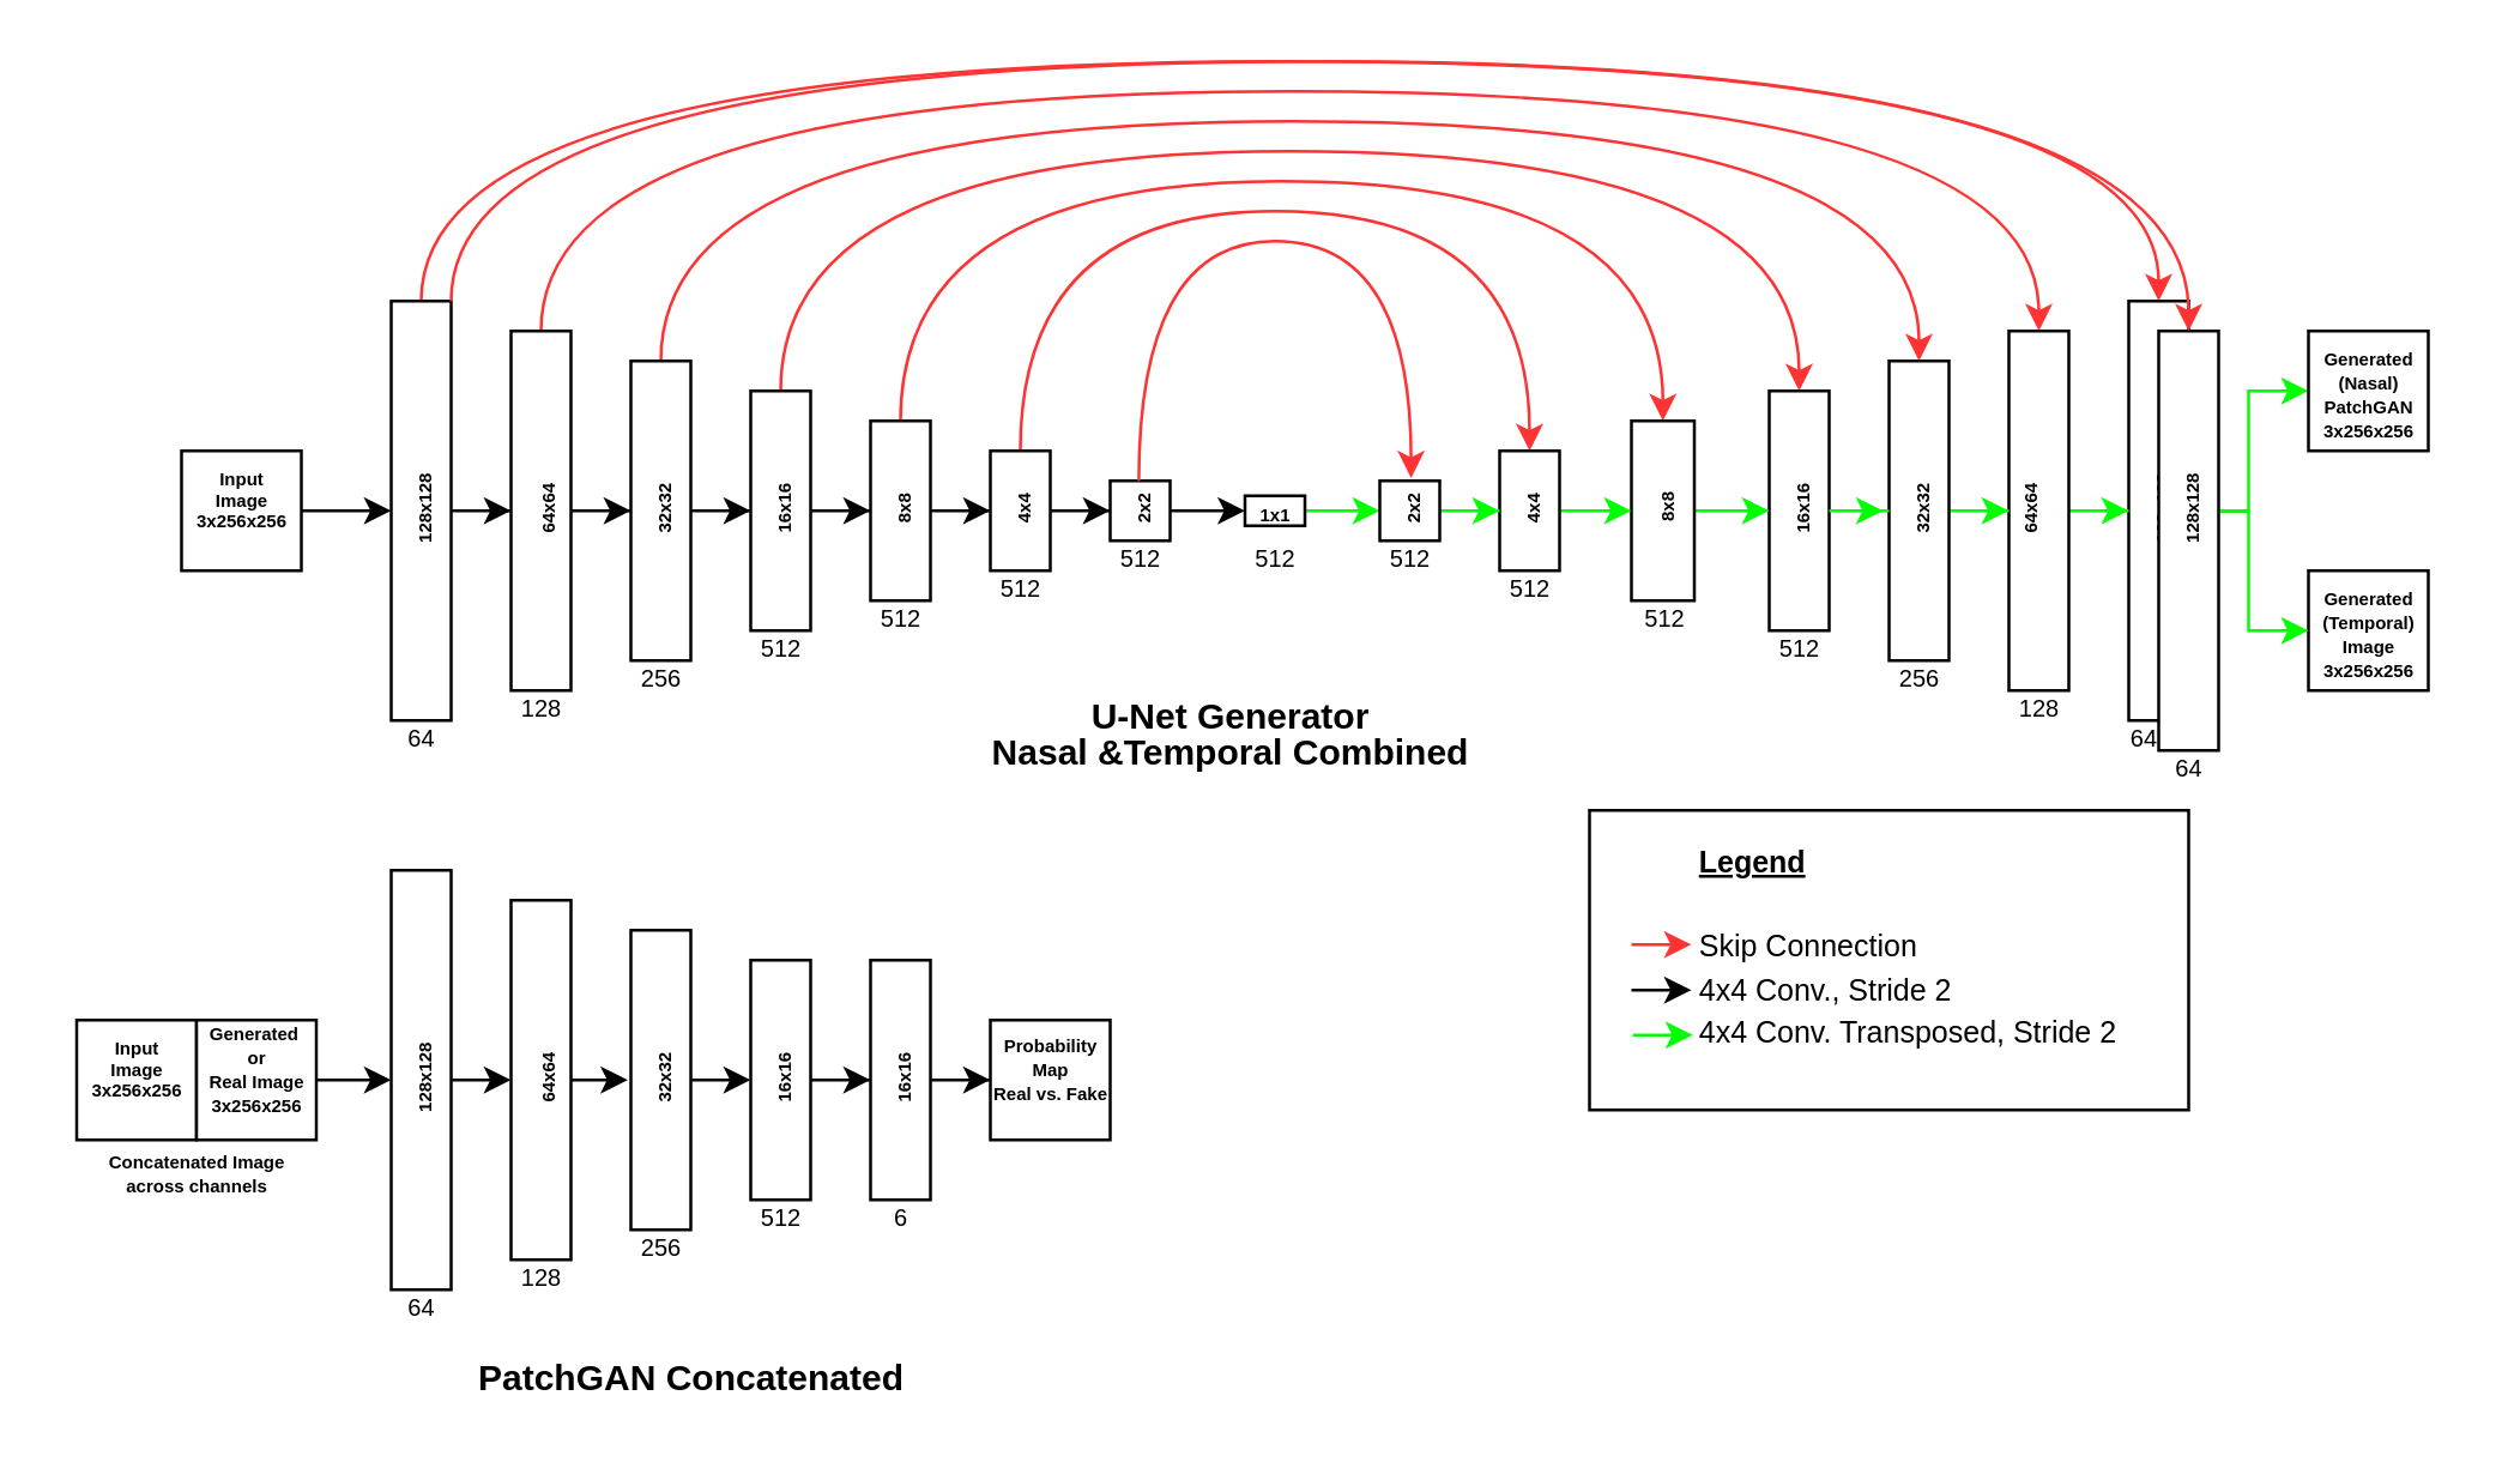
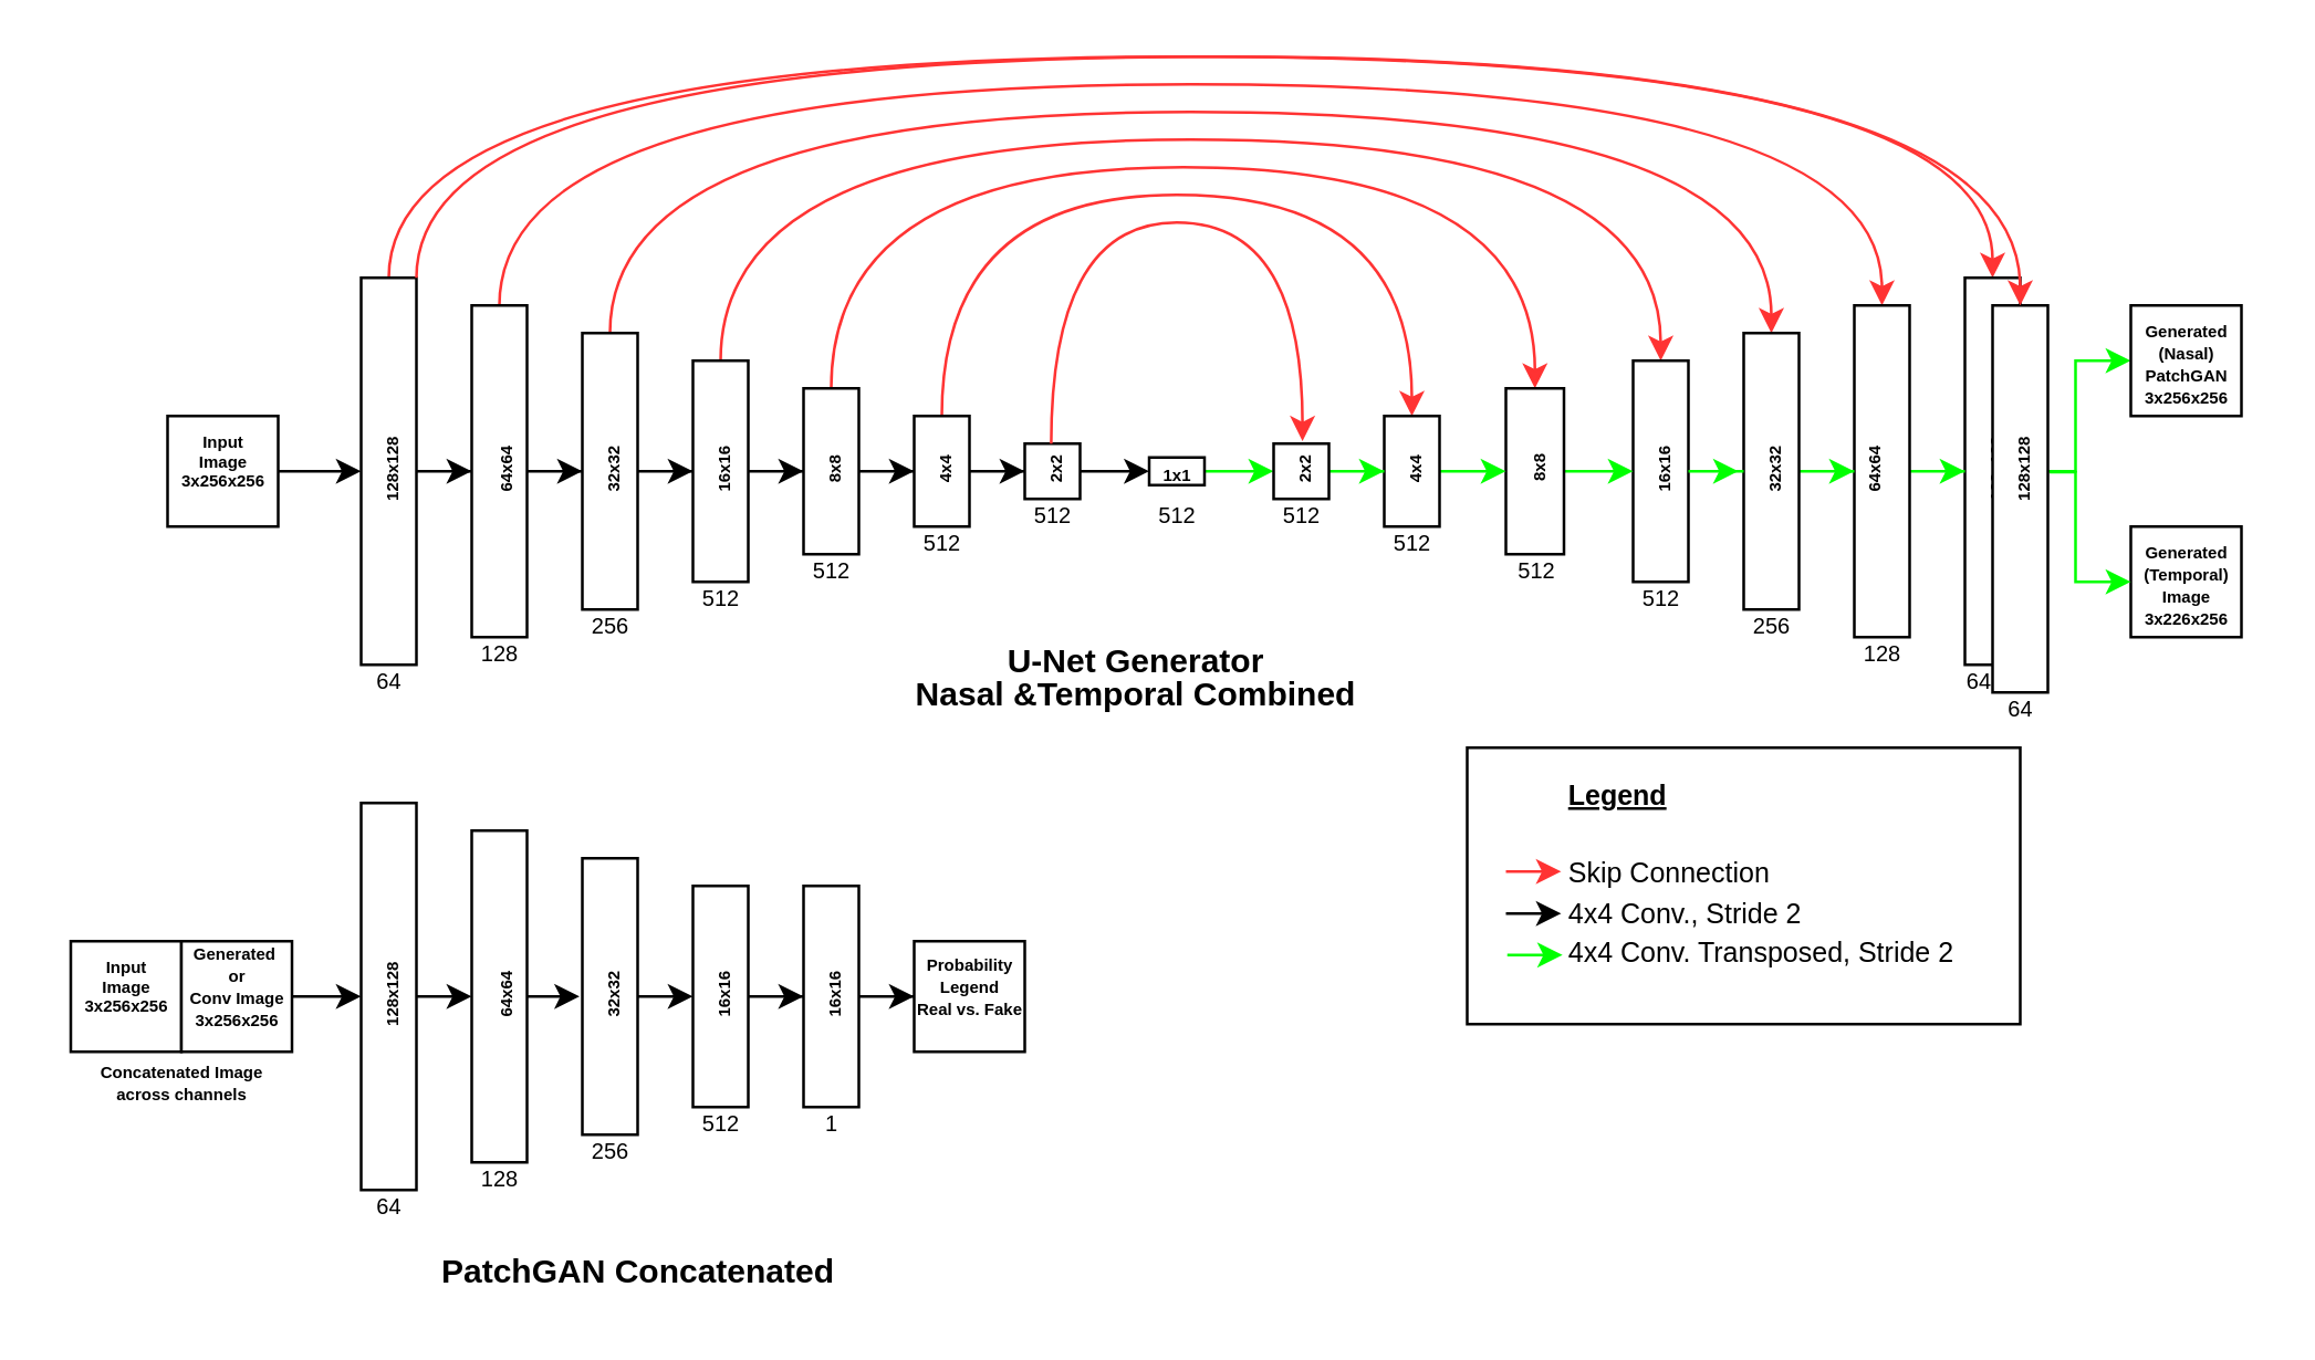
- <mxCell id="114" value="&lt;div style=&quot;line-height: 50%;&quot;&gt;&lt;span style=&quot;font-size: 6px;&quot;&gt;Generated&lt;br&gt;(Temporal)&lt;br&gt;Image&lt;br&gt;3x256x256&lt;/span&gt;&lt;/div&gt;" style="text;html=1;align=center;verticalAlign=middle;resizable=0;points=[];autosize=1;strokeColor=none;fillColor=none;fontStyle=1" vertex="1" parent="1"><mxGeometry x="765" y="185" width="50" height="50" as="geometry" /></mxCell>
+ <mxCell id="114" value="&lt;div style=&quot;line-height: 50%;&quot;&gt;&lt;span style=&quot;font-size: 6px;&quot;&gt;Generated&lt;br&gt;(Temporal)&lt;br&gt;Image&lt;br&gt;3x226x256&lt;/span&gt;&lt;/div&gt;" style="text;html=1;align=center;verticalAlign=middle;resizable=0;points=[];autosize=1;strokeColor=none;fillColor=none;fontStyle=1" vertex="1" parent="1"><mxGeometry x="765" y="185" width="50" height="50" as="geometry" /></mxCell>
- <mxCell id="77" value="&lt;div style=&quot;line-height: 50%;&quot;&gt;&lt;span style=&quot;font-size: 6px;&quot;&gt;Generated&amp;nbsp;&lt;br&gt;or&lt;br&gt;Real Image&lt;br&gt;3x256x256&lt;/span&gt;&lt;/div&gt;" style="text;html=1;align=center;verticalAlign=middle;resizable=0;points=[];autosize=1;strokeColor=none;fillColor=none;fontStyle=1" vertex="1" parent="1"><mxGeometry x="60" y="330" width="50" height="50" as="geometry" /></mxCell>
+ <mxCell id="77" value="&lt;div style=&quot;line-height: 50%;&quot;&gt;&lt;span style=&quot;font-size: 6px;&quot;&gt;Generated&amp;nbsp;&lt;br&gt;or&lt;br&gt;Conv Image&lt;br&gt;3x256x256&lt;/span&gt;&lt;/div&gt;" style="text;html=1;align=center;verticalAlign=middle;resizable=0;points=[];autosize=1;strokeColor=none;fillColor=none;fontStyle=1" vertex="1" parent="1"><mxGeometry x="60" y="330" width="50" height="50" as="geometry" /></mxCell>
- <mxCell id="95" value="&lt;div style=&quot;line-height: 50%;&quot;&gt;&lt;span style=&quot;font-size: 6px;&quot;&gt;Probability&lt;br&gt;Map&lt;br&gt;Real vs. Fake&lt;/span&gt;&lt;/div&gt;" style="text;html=1;align=center;verticalAlign=middle;resizable=0;points=[];autosize=1;strokeColor=none;fillColor=none;fontStyle=1" vertex="1" parent="1"><mxGeometry x="320" y="335" width="60" height="40" as="geometry" /></mxCell>
+ <mxCell id="95" value="&lt;div style=&quot;line-height: 50%;&quot;&gt;&lt;span style=&quot;font-size: 6px;&quot;&gt;Probability&lt;br&gt;Legend&lt;br&gt;Real vs. Fake&lt;/span&gt;&lt;/div&gt;" style="text;html=1;align=center;verticalAlign=middle;resizable=0;points=[];autosize=1;strokeColor=none;fillColor=none;fontStyle=1" vertex="1" parent="1"><mxGeometry x="320" y="335" width="60" height="40" as="geometry" /></mxCell>
- <mxCell id="94" value="&lt;font style=&quot;font-size: 8px;&quot;&gt;6&lt;/font&gt;" style="text;html=1;align=center;verticalAlign=middle;resizable=0;points=[];autosize=1;strokeColor=none;fillColor=none;" vertex="1" parent="1"><mxGeometry x="285" y="390" width="30" height="30" as="geometry" /></mxCell>
+ <mxCell id="94" value="&lt;font style=&quot;font-size: 8px;&quot;&gt;1&lt;/font&gt;" style="text;html=1;align=center;verticalAlign=middle;resizable=0;points=[];autosize=1;strokeColor=none;fillColor=none;" vertex="1" parent="1"><mxGeometry x="285" y="390" width="30" height="30" as="geometry" /></mxCell>
